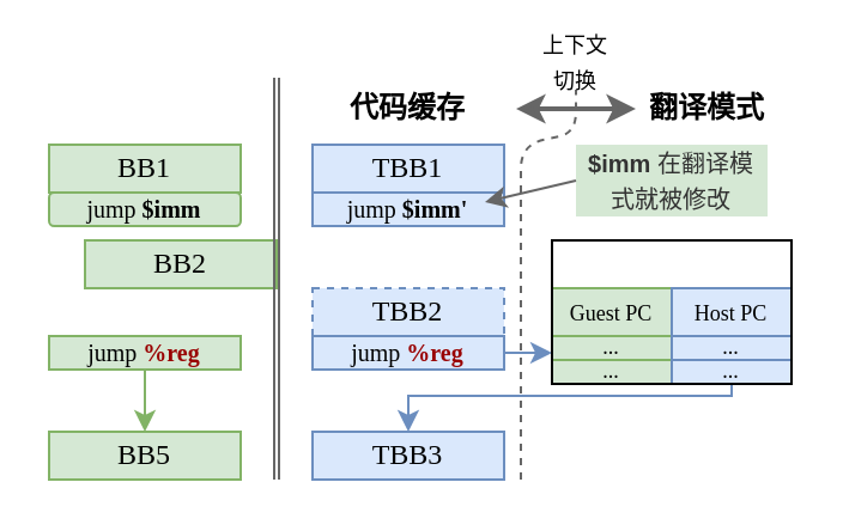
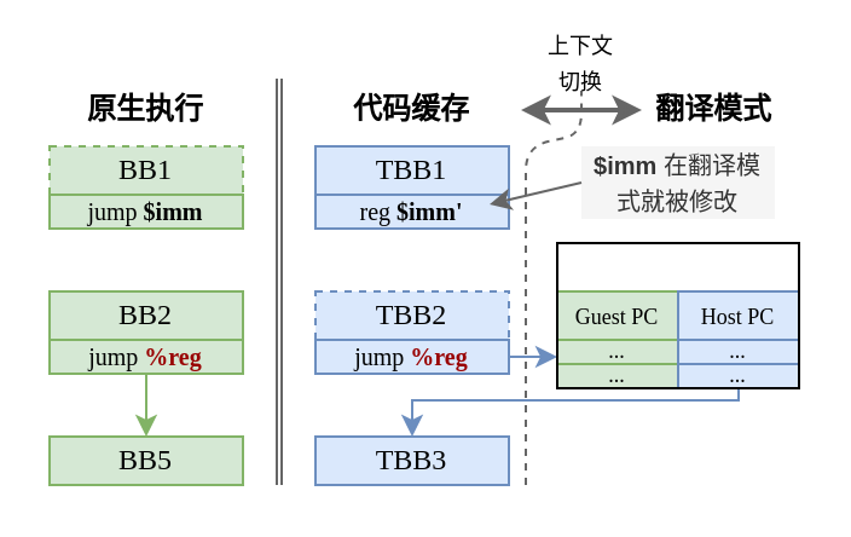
+ <mxCell id="21" value="&lt;b&gt;原生执行&lt;/b&gt;" style="text;html=1;strokeColor=none;fillColor=none;align=center;verticalAlign=middle;whiteSpace=wrap;rounded=0;fontFamily=mono;" parent="1" vertex="1"><mxGeometry x="30" y="30" width="60" height="30" as="geometry" /></mxCell>
- <mxCell id="16" value="BB1" style="rounded=0;whiteSpace=wrap;html=1;fontFamily=mono;fillColor=#d5e8d4;strokeColor=#82b366;" parent="1" vertex="1"><mxGeometry x="20" y="60" width="80" height="20" as="geometry" /></mxCell>
+ <mxCell id="16" value="BB1" style="rounded=0;whiteSpace=wrap;html=1;fontFamily=mono;fillColor=#d5e8d4;strokeColor=#82b366;dashed=1;" parent="1" vertex="1"><mxGeometry x="20" y="60" width="80" height="20" as="geometry" /></mxCell>
- <mxCell id="26" value="&lt;font style=&quot;font-size: 10px;&quot;&gt;&lt;b&gt;$imm&lt;/b&gt;&amp;nbsp;在翻译模式就被修改&lt;/font&gt;" style="rounded=0;whiteSpace=wrap;html=1;fillColor=#d5e8d4;fontColor=#333333;strokeColor=none;" parent="1" vertex="1"><mxGeometry x="240" y="60" width="80" height="30" as="geometry" /></mxCell>
+ <mxCell id="26" value="&lt;font style=&quot;font-size: 10px;&quot;&gt;&lt;b&gt;$imm&lt;/b&gt;&amp;nbsp;在翻译模式就被修改&lt;/font&gt;" style="rounded=0;whiteSpace=wrap;html=1;fillColor=#f5f5f5;fontColor=#333333;strokeColor=none;" parent="1" vertex="1"><mxGeometry x="240" y="60" width="80" height="30" as="geometry" /></mxCell>
- <mxCell id="20" value="&lt;font style=&quot;font-size: 10px;&quot;&gt;jump &lt;b&gt;$imm&lt;/b&gt;&lt;/font&gt;" style="whiteSpace=wrap;html=1;fontFamily=mono;fillColor=#d5e8d4;strokeColor=#82b366;rounded=1;" parent="1" vertex="1"><mxGeometry x="20" y="80" width="80" height="14" as="geometry" /></mxCell>
+ <mxCell id="20" value="&lt;font style=&quot;font-size: 10px;&quot;&gt;jump &lt;b&gt;$imm&lt;/b&gt;&lt;/font&gt;" style="rounded=0;whiteSpace=wrap;html=1;fontFamily=mono;fillColor=#d5e8d4;strokeColor=#82b366;" parent="1" vertex="1"><mxGeometry x="20" y="80" width="80" height="14" as="geometry" /></mxCell>
- <mxCell id="6" value="&lt;font style=&quot;font-size: 10px;&quot;&gt;jump &lt;b&gt;$imm'&lt;/b&gt;&lt;/font&gt;" style="rounded=0;whiteSpace=wrap;html=1;fontFamily=mono;fillColor=#dae8fc;strokeColor=#6c8ebf;" parent="1" vertex="1"><mxGeometry x="130" y="80" width="80" height="14" as="geometry" /></mxCell>
+ <mxCell id="6" value="&lt;font style=&quot;font-size: 10px;&quot;&gt;reg &lt;b&gt;$imm'&lt;/b&gt;&lt;/font&gt;" style="rounded=0;whiteSpace=wrap;html=1;fontFamily=mono;fillColor=#dae8fc;strokeColor=#6c8ebf;" parent="1" vertex="1"><mxGeometry x="130" y="80" width="80" height="14" as="geometry" /></mxCell>
- <mxCell id="17" value="BB2" style="rounded=0;whiteSpace=wrap;html=1;fontFamily=mono;fillColor=#d5e8d4;strokeColor=#82b366;" parent="1" vertex="1"><mxGeometry x="35" y="100" width="80" height="20" as="geometry" /></mxCell>
+ <mxCell id="17" value="BB2" style="rounded=0;whiteSpace=wrap;html=1;fontFamily=mono;fillColor=#d5e8d4;strokeColor=#82b366;" parent="1" vertex="1"><mxGeometry x="20" y="120" width="80" height="20" as="geometry" /></mxCell>
